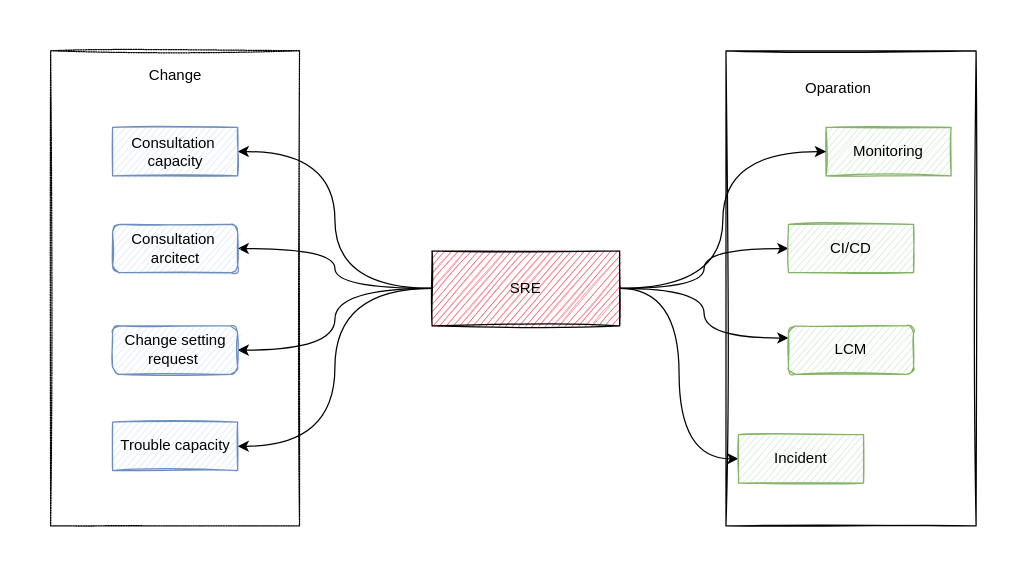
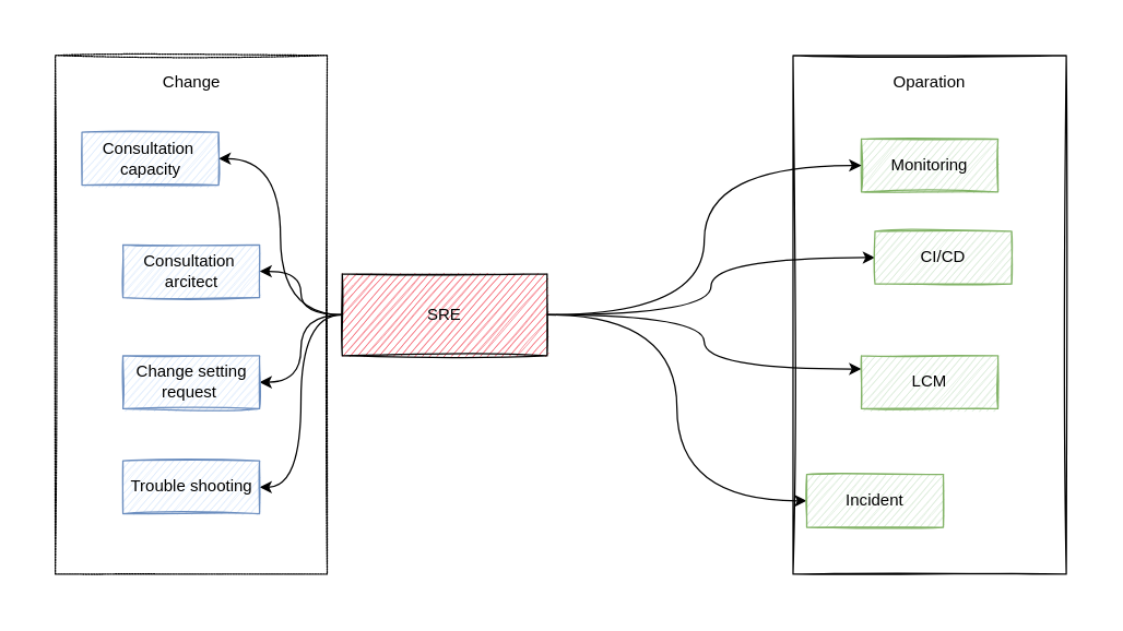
- <mxCell id="16" value="Oparation" style="text;html=1;strokeColor=none;fillColor=none;align=center;verticalAlign=middle;whiteSpace=wrap;shadow=0;glass=0;sketch=1;" parent="1" vertex="1"><mxGeometry x="650" y="60" width="40" height="20" as="geometry" /></mxCell>
+ <mxCell id="16" value="Oparation" style="text;html=1;strokeColor=none;fillColor=none;align=center;verticalAlign=middle;whiteSpace=wrap;shadow=0;glass=0;sketch=1;" parent="1" vertex="1"><mxGeometry x="660" y="50" width="40" height="20" as="geometry" /></mxCell>
- <mxCell id="14" value="Consultation&amp;nbsp;&lt;br&gt;capacity" style="whiteSpace=wrap;html=1;fillColor=#dae8fc;strokeColor=#6c8ebf;sketch=1;" parent="1" vertex="1"><mxGeometry x="89.5" y="101.25" width="100" height="38.75" as="geometry" /></mxCell>
+ <mxCell id="14" value="Consultation&amp;nbsp;&lt;br&gt;capacity" style="whiteSpace=wrap;html=1;fillColor=#dae8fc;strokeColor=#6c8ebf;sketch=1;" parent="1" vertex="1"><mxGeometry x="59.5" y="96.25" width="100" height="38.75" as="geometry" /></mxCell>
- <mxCell id="13" value="Monitoring" style="whiteSpace=wrap;html=1;fillColor=#d5e8d4;strokeColor=#82b366;sketch=1;" parent="1" vertex="1"><mxGeometry x="660" y="101.25" width="100" height="38.75" as="geometry" /></mxCell>
+ <mxCell id="13" value="Monitoring" style="whiteSpace=wrap;html=1;fillColor=#d5e8d4;strokeColor=#82b366;sketch=1;" parent="1" vertex="1"><mxGeometry x="630" y="101.25" width="100" height="38.75" as="geometry" /></mxCell>
- <mxCell id="21" value="Consultation&amp;nbsp;&lt;br&gt;arcitect" style="whiteSpace=wrap;html=1;fillColor=#dae8fc;strokeColor=#6c8ebf;sketch=1;rounded=1;" vertex="1" parent="1"><mxGeometry x="89.5" y="178.75" width="100" height="38.75" as="geometry" /></mxCell>
+ <mxCell id="21" value="Consultation&amp;nbsp;&lt;br&gt;arcitect" style="whiteSpace=wrap;html=1;fillColor=#dae8fc;strokeColor=#6c8ebf;sketch=1;" vertex="1" parent="1"><mxGeometry x="89.5" y="178.75" width="100" height="38.75" as="geometry" /></mxCell>
- <mxCell id="18" value="CI/CD" style="whiteSpace=wrap;html=1;fillColor=#d5e8d4;strokeColor=#82b366;sketch=1;" vertex="1" parent="1"><mxGeometry x="630" y="178.75" width="100" height="38.75" as="geometry" /></mxCell>
+ <mxCell id="18" value="CI/CD" style="whiteSpace=wrap;html=1;fillColor=#d5e8d4;strokeColor=#82b366;sketch=1;" vertex="1" parent="1"><mxGeometry x="640" y="168.75" width="100" height="38.75" as="geometry" /></mxCell>
- <mxCell id="12" value="SRE" style="whiteSpace=wrap;html=1;fillColor=#F45B69;sketch=1;" parent="1" vertex="1"><mxGeometry x="345" y="200" width="150" height="60" as="geometry" /></mxCell>
+ <mxCell id="12" value="SRE" style="whiteSpace=wrap;html=1;fillColor=#F45B69;sketch=1;" parent="1" vertex="1"><mxGeometry x="250" y="200" width="150" height="60" as="geometry" /></mxCell>
- <mxCell id="22" value="Change setting request&amp;nbsp;" style="whiteSpace=wrap;html=1;fillColor=#dae8fc;strokeColor=#6c8ebf;sketch=1;rounded=1;" vertex="1" parent="1"><mxGeometry x="89.5" y="260" width="100" height="38.75" as="geometry" /></mxCell>
+ <mxCell id="22" value="Change setting request&amp;nbsp;" style="whiteSpace=wrap;html=1;fillColor=#dae8fc;strokeColor=#6c8ebf;sketch=1;" vertex="1" parent="1"><mxGeometry x="89.5" y="260" width="100" height="38.75" as="geometry" /></mxCell>
- <mxCell id="19" value="LCM" style="whiteSpace=wrap;html=1;fillColor=#d5e8d4;strokeColor=#82b366;sketch=1;rounded=1;" vertex="1" parent="1"><mxGeometry x="630" y="260" width="100" height="38.75" as="geometry" /></mxCell>
+ <mxCell id="19" value="LCM" style="whiteSpace=wrap;html=1;fillColor=#d5e8d4;strokeColor=#82b366;sketch=1;" vertex="1" parent="1"><mxGeometry x="630" y="260" width="100" height="38.75" as="geometry" /></mxCell>
- <mxCell id="23" value="Trouble capacity" style="whiteSpace=wrap;html=1;fillColor=#dae8fc;strokeColor=#6c8ebf;sketch=1;" vertex="1" parent="1"><mxGeometry x="89.5" y="336.88" width="100" height="38.75" as="geometry" /></mxCell>
+ <mxCell id="23" value="Trouble shooting" style="whiteSpace=wrap;html=1;fillColor=#dae8fc;strokeColor=#6c8ebf;sketch=1;" vertex="1" parent="1"><mxGeometry x="89.5" y="336.88" width="100" height="38.75" as="geometry" /></mxCell>
